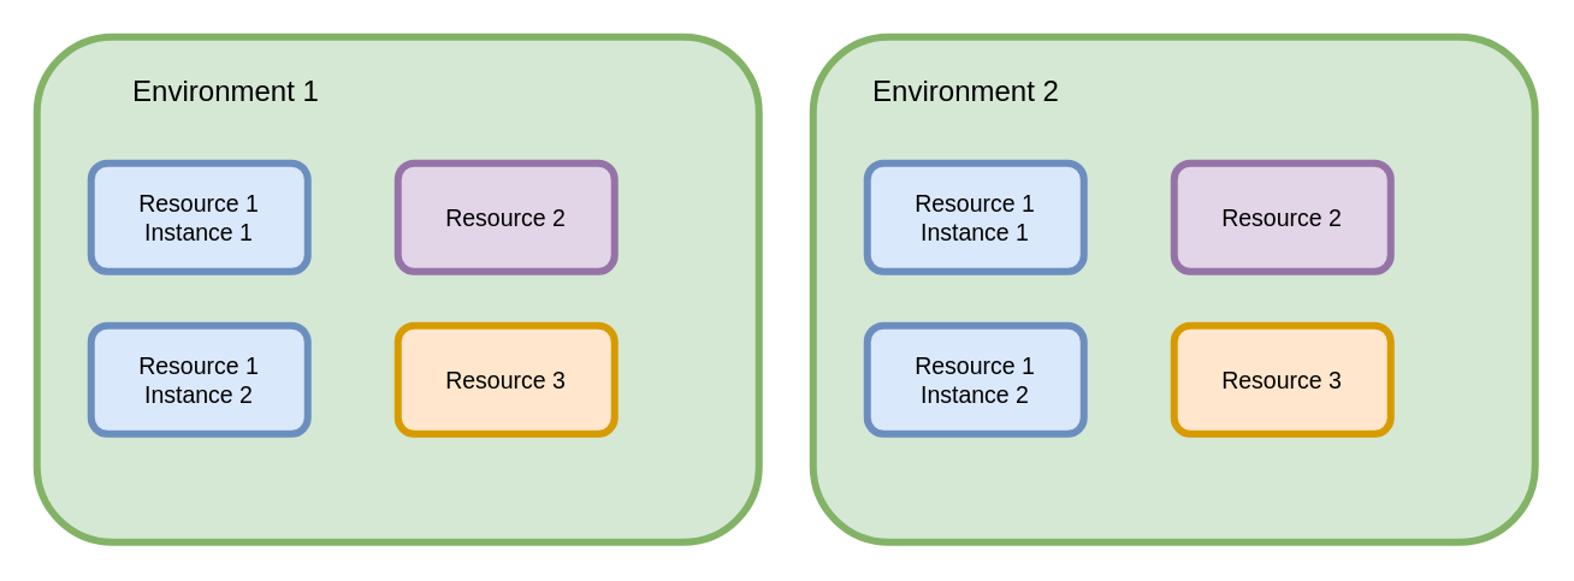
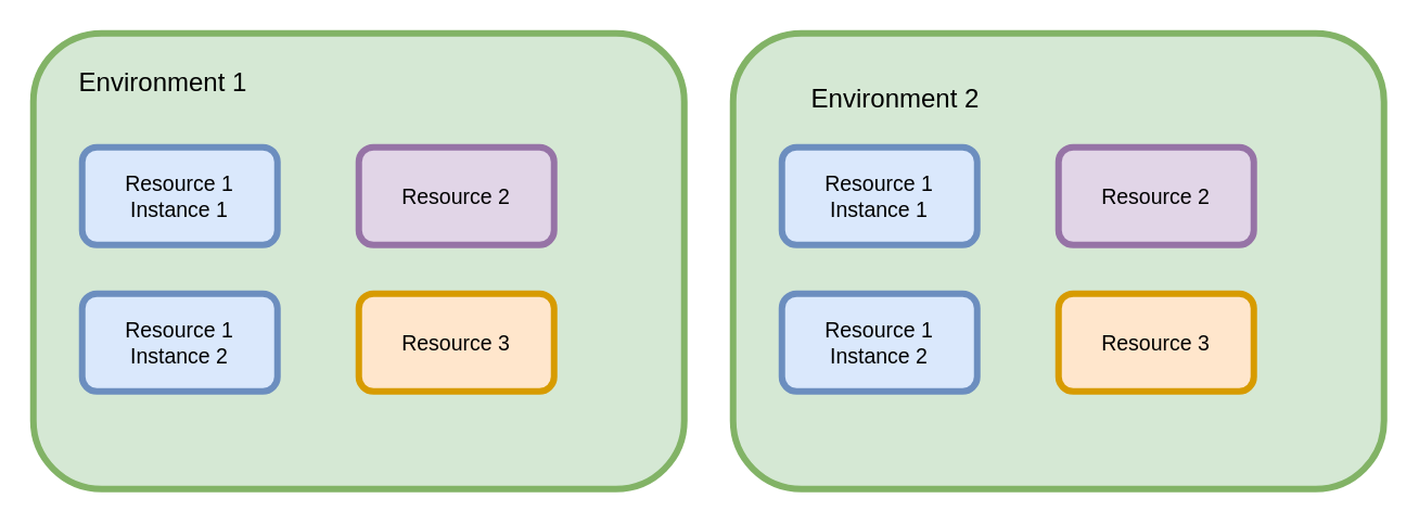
- <mxCell id="4" value="Environment 1" style="text;html=1;strokeColor=none;fillColor=none;align=center;verticalAlign=middle;whiteSpace=wrap;rounded=0;fontSize=16;" vertex="1" parent="1"><mxGeometry x="65" y="40" width="120" height="20" as="geometry" /></mxCell>
+ <mxCell id="4" value="Environment 1" style="text;html=1;strokeColor=none;fillColor=none;align=center;verticalAlign=middle;whiteSpace=wrap;rounded=0;fontSize=16;" vertex="1" parent="1"><mxGeometry x="40" y="40" width="120" height="20" as="geometry" /></mxCell>
- <mxCell id="5" value="&lt;div style=&quot;font-size: 16px;&quot;&gt;Environment 2&lt;/div&gt;" style="text;html=1;strokeColor=none;fillColor=none;align=center;verticalAlign=middle;whiteSpace=wrap;rounded=0;fontSize=16;" vertex="1" parent="1"><mxGeometry x="480" y="40" width="110" height="20" as="geometry" /></mxCell>
+ <mxCell id="5" value="&lt;div style=&quot;font-size: 16px;&quot;&gt;Environment 2&lt;/div&gt;" style="text;html=1;strokeColor=none;fillColor=none;align=center;verticalAlign=middle;whiteSpace=wrap;rounded=0;fontSize=16;" vertex="1" parent="1"><mxGeometry x="495" y="50" width="110" height="20" as="geometry" /></mxCell>
